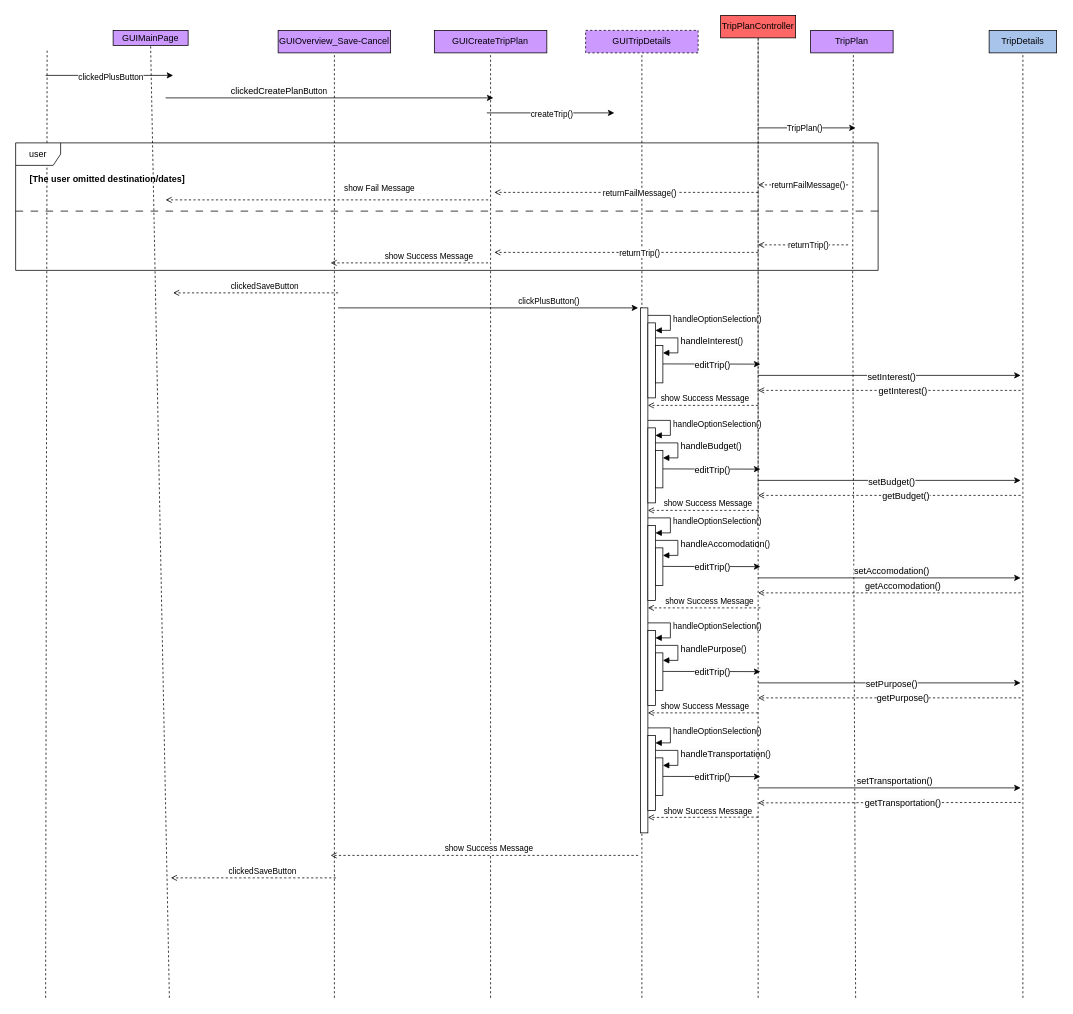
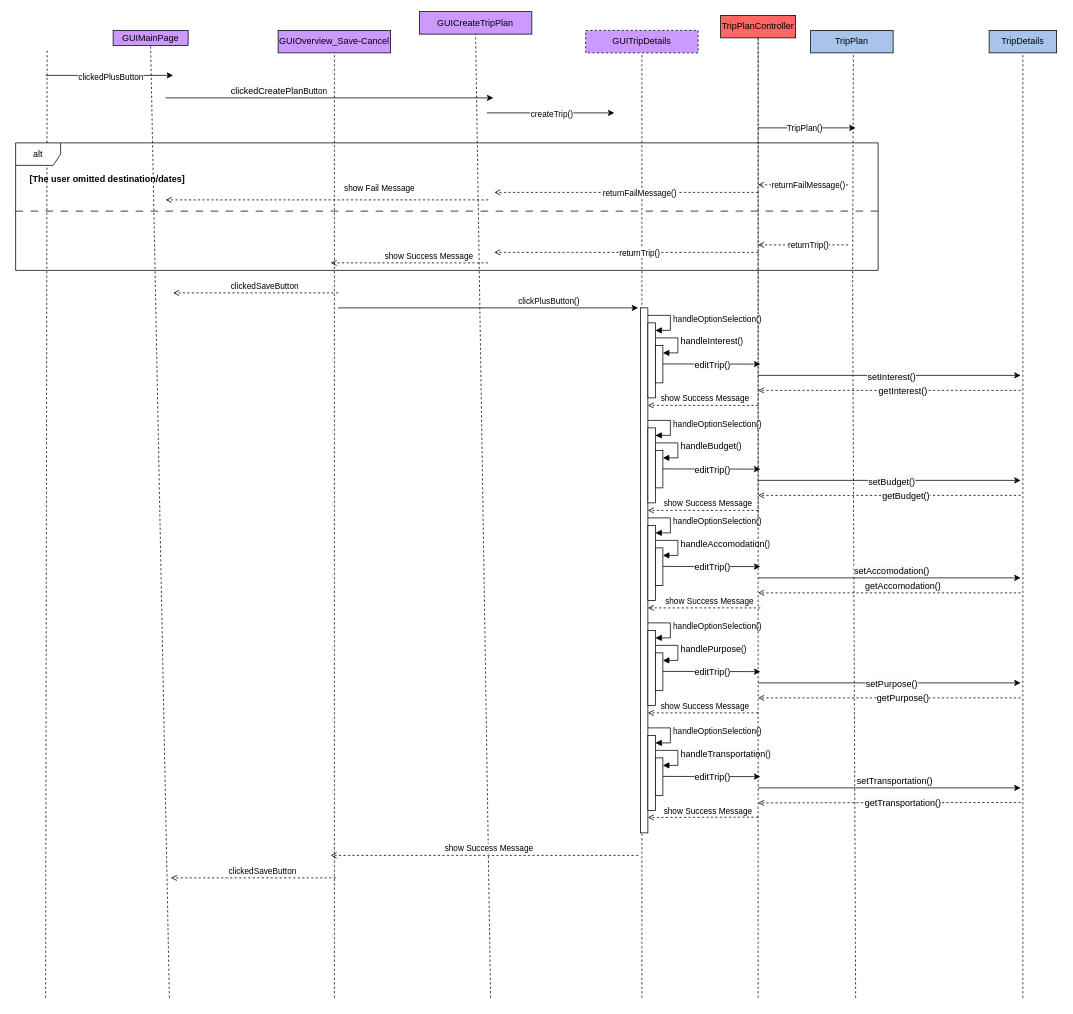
- <mxCell id="14" value="GUICreateTripPlan" style="rounded=0;whiteSpace=wrap;html=1;fillColor=#CC99FF;" parent="1" vertex="1"><mxGeometry x="578.29" y="40" width="150" height="30" as="geometry" /></mxCell>
+ <mxCell id="14" value="GUICreateTripPlan" style="rounded=0;whiteSpace=wrap;html=1;fillColor=#CC99FF;" parent="1" vertex="1"><mxGeometry x="558.29" y="15" width="150" height="30" as="geometry" /></mxCell>
- <mxCell id="5" value="TripPlan" style="rounded=0;whiteSpace=wrap;html=1;fillColor=#cc99ff;" parent="1" vertex="1"><mxGeometry x="1080" y="40" width="110" height="30" as="geometry" /></mxCell>
+ <mxCell id="5" value="TripPlan" style="rounded=0;whiteSpace=wrap;html=1;fillColor=#A9C4EB;" parent="1" vertex="1"><mxGeometry x="1080" y="40" width="110" height="30" as="geometry" /></mxCell>
- <mxCell id="12" value="user" style="shape=umlFrame;whiteSpace=wrap;html=1;pointerEvents=0;" parent="1" vertex="1"><mxGeometry x="20" y="190" width="1150" height="170" as="geometry" /></mxCell>
+ <mxCell id="12" value="alt" style="shape=umlFrame;whiteSpace=wrap;html=1;pointerEvents=0;" parent="1" vertex="1"><mxGeometry x="20" y="190" width="1150" height="170" as="geometry" /></mxCell>
